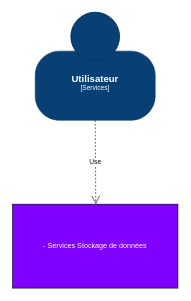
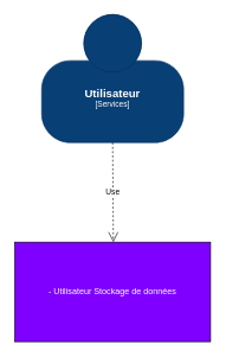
- <mxCell id="4" value="&lt;div&gt;&lt;br&gt;&lt;/div&gt;&lt;div&gt;&lt;br&gt;&lt;/div&gt;&lt;div&gt;&lt;font color=&quot;#ffffff&quot;&gt;- Services Stockage de données&lt;/font&gt;&lt;/div&gt;&lt;div&gt;&lt;br&gt;&lt;/div&gt;&lt;div&gt;&lt;br&gt;&lt;/div&gt;" style="rounded=0;whiteSpace=wrap;html=1;fillColor=#7F00FF;" vertex="1" parent="1"><mxGeometry x="20" y="340" width="276" height="140" as="geometry" /></mxCell>
+ <mxCell id="4" value="&lt;div&gt;&lt;br&gt;&lt;/div&gt;&lt;div&gt;&lt;br&gt;&lt;/div&gt;&lt;div&gt;&lt;font color=&quot;#ffffff&quot;&gt;- Utilisateur Stockage de données&lt;/font&gt;&lt;/div&gt;&lt;div&gt;&lt;br&gt;&lt;/div&gt;&lt;div&gt;&lt;br&gt;&lt;/div&gt;" style="rounded=0;whiteSpace=wrap;html=1;fillColor=#7F00FF;" vertex="1" parent="1"><mxGeometry x="20" y="340" width="276" height="140" as="geometry" /></mxCell>
